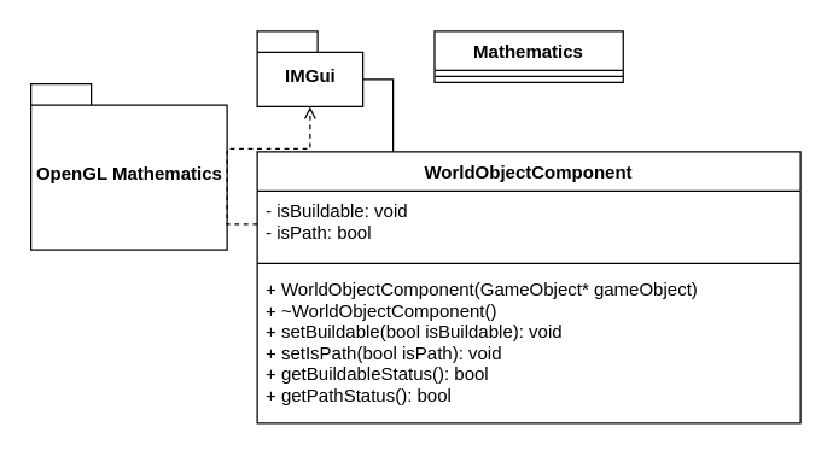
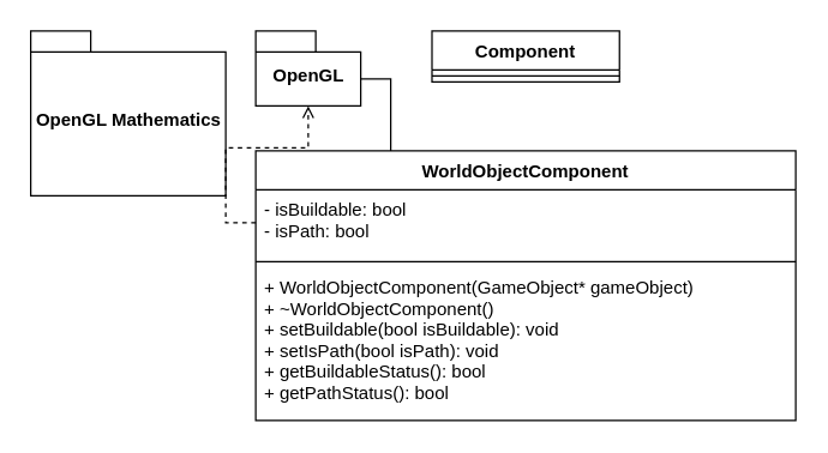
- <mxCell id="7" value="Mathematics" style="swimlane;fontStyle=1;align=center;verticalAlign=top;childLayout=stackLayout;horizontal=1;startSize=26;horizontalStack=0;resizeParent=1;resizeParentMax=0;resizeLast=0;collapsible=1;marginBottom=0;" parent="1" vertex="1"><mxGeometry x="287.5" y="20" width="125" height="34" as="geometry" /></mxCell>
+ <mxCell id="7" value="Component" style="swimlane;fontStyle=1;align=center;verticalAlign=top;childLayout=stackLayout;horizontal=1;startSize=26;horizontalStack=0;resizeParent=1;resizeParentMax=0;resizeLast=0;collapsible=1;marginBottom=0;" parent="1" vertex="1"><mxGeometry x="287.5" y="20" width="125" height="34" as="geometry" /></mxCell>
- <mxCell id="11" value="IMGui" style="shape=folder;fontStyle=1;spacingTop=10;tabWidth=40;tabHeight=14;tabPosition=left;html=1;" parent="1" vertex="1"><mxGeometry x="170" y="20" width="70" height="50" as="geometry" /></mxCell>
+ <mxCell id="11" value="OpenGL" style="shape=folder;fontStyle=1;spacingTop=10;tabWidth=40;tabHeight=14;tabPosition=left;html=1;" parent="1" vertex="1"><mxGeometry x="170" y="20" width="70" height="50" as="geometry" /></mxCell>
- <mxCell id="9" value="OpenGL Mathematics" style="shape=folder;fontStyle=1;spacingTop=10;tabWidth=40;tabHeight=14;tabPosition=left;html=1;" parent="1" vertex="1"><mxGeometry x="20" y="55" width="130" height="110" as="geometry" /></mxCell>
+ <mxCell id="9" value="OpenGL Mathematics" style="shape=folder;fontStyle=1;spacingTop=10;tabWidth=40;tabHeight=14;tabPosition=left;html=1;" parent="1" vertex="1"><mxGeometry x="20" y="20" width="130" height="110" as="geometry" /></mxCell>
- <mxCell id="4" value="- isBuildable: void &#10;- isPath: bool " style="text;strokeColor=none;fillColor=none;align=left;verticalAlign=top;spacingLeft=4;spacingRight=4;overflow=hidden;rotatable=0;points=[[0,0.5],[1,0.5]];portConstraint=eastwest;" parent="3" vertex="1"><mxGeometry y="26" width="360" height="44" as="geometry" /></mxCell>
+ <mxCell id="4" value="- isBuildable: bool &#10;- isPath: bool " style="text;strokeColor=none;fillColor=none;align=left;verticalAlign=top;spacingLeft=4;spacingRight=4;overflow=hidden;rotatable=0;points=[[0,0.5],[1,0.5]];portConstraint=eastwest;" parent="3" vertex="1"><mxGeometry y="26" width="360" height="44" as="geometry" /></mxCell>
